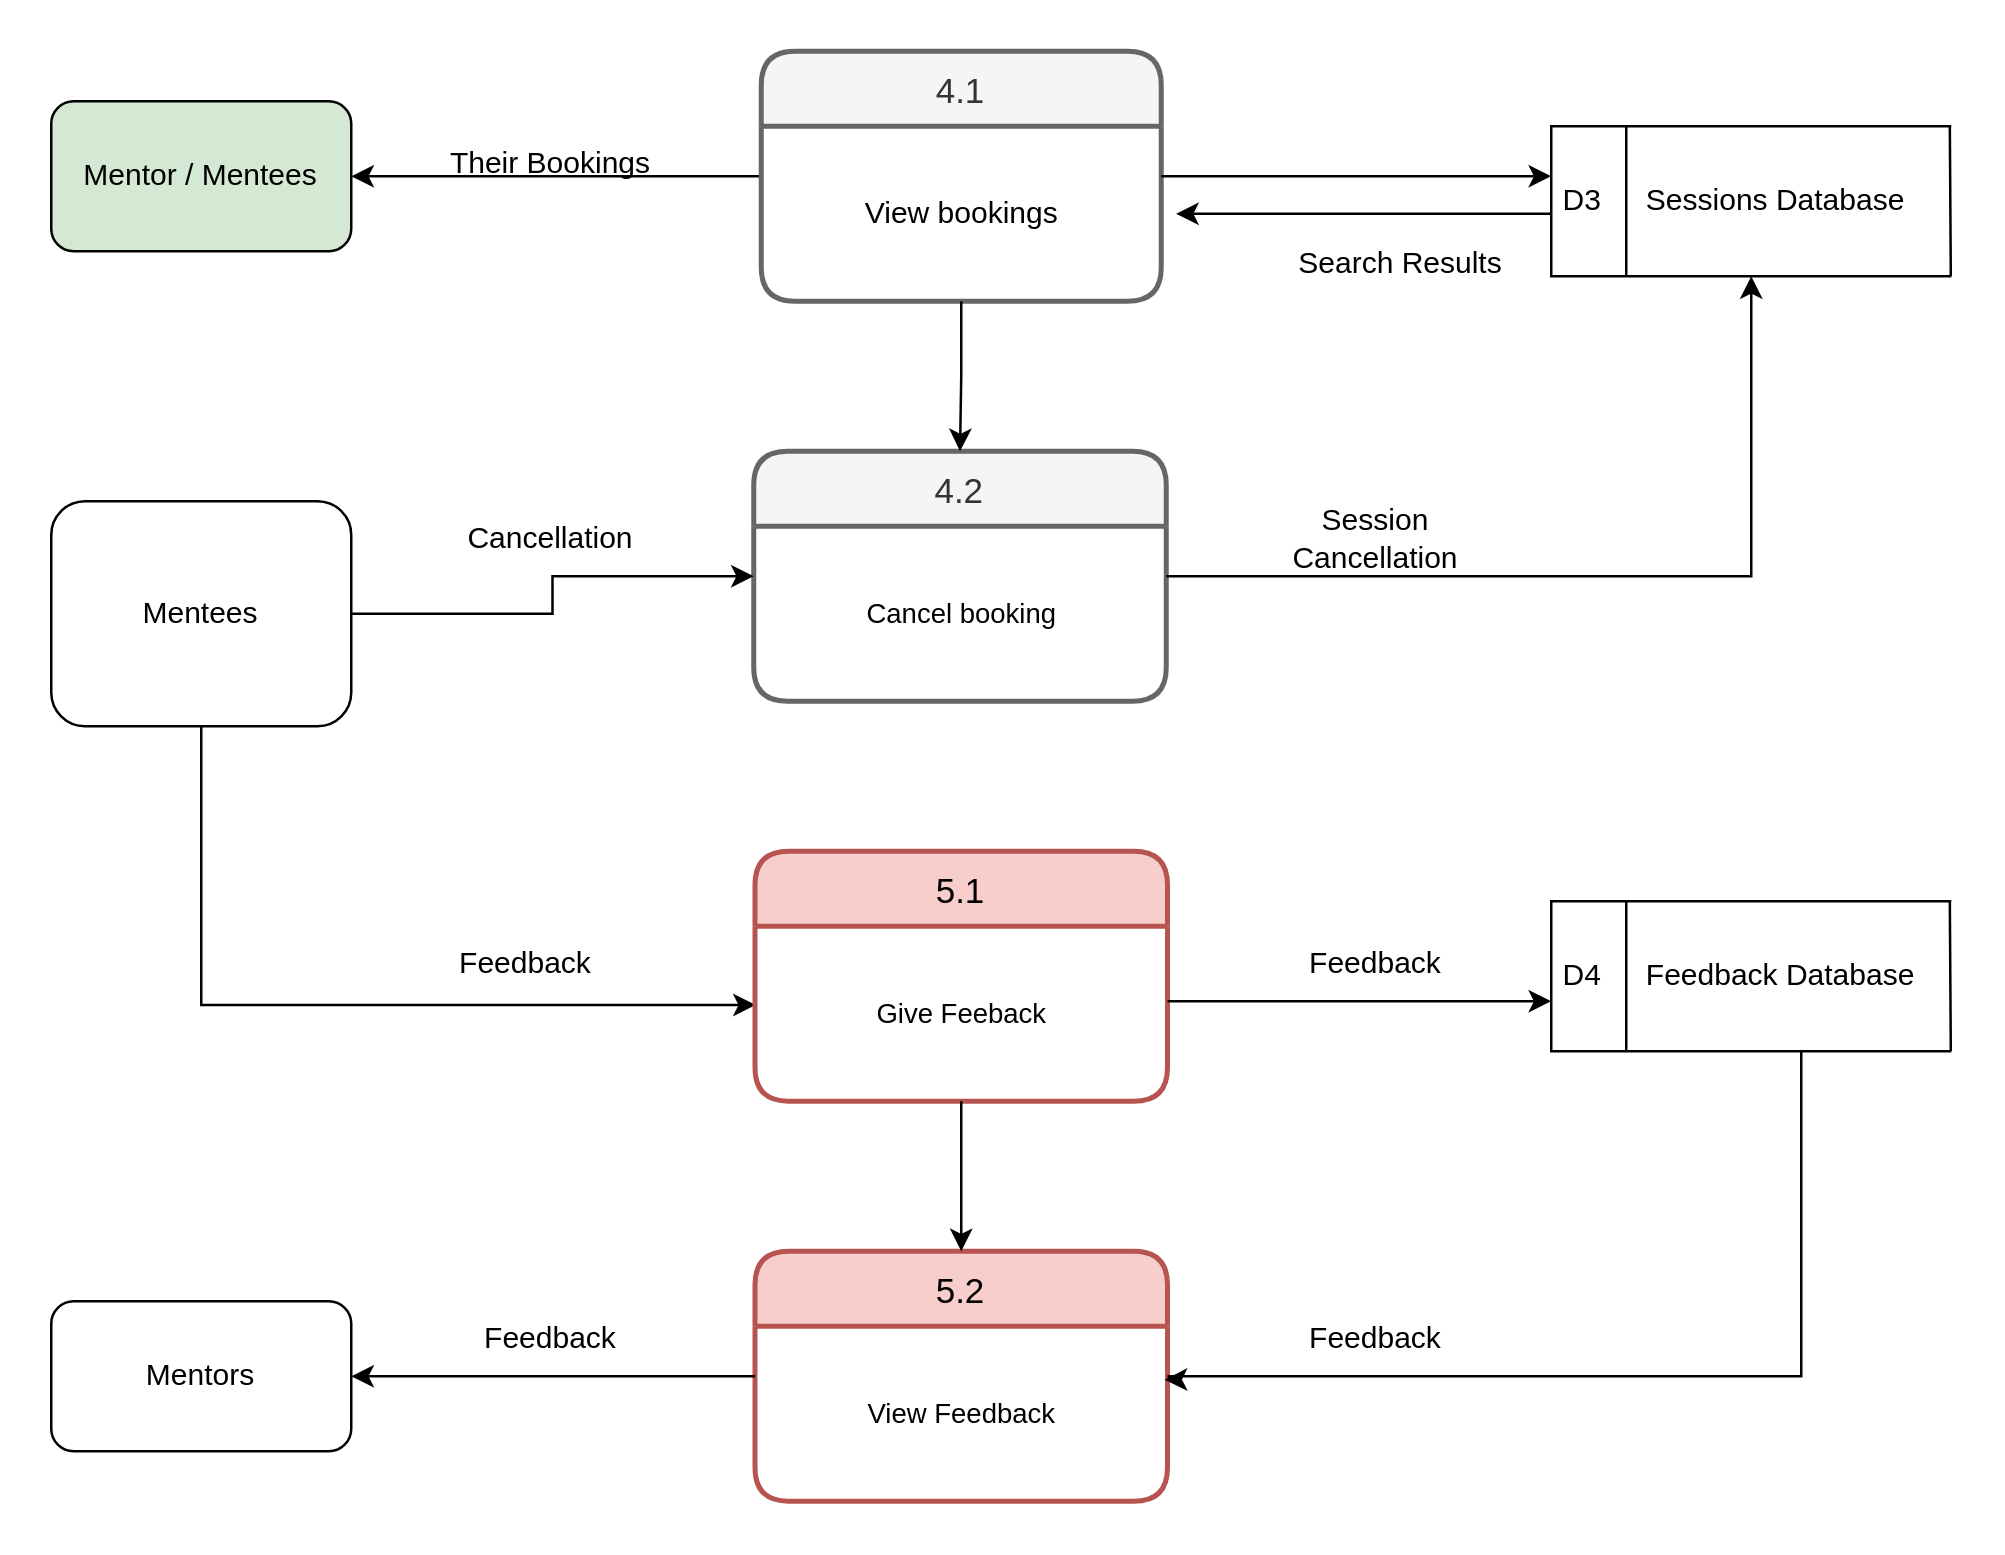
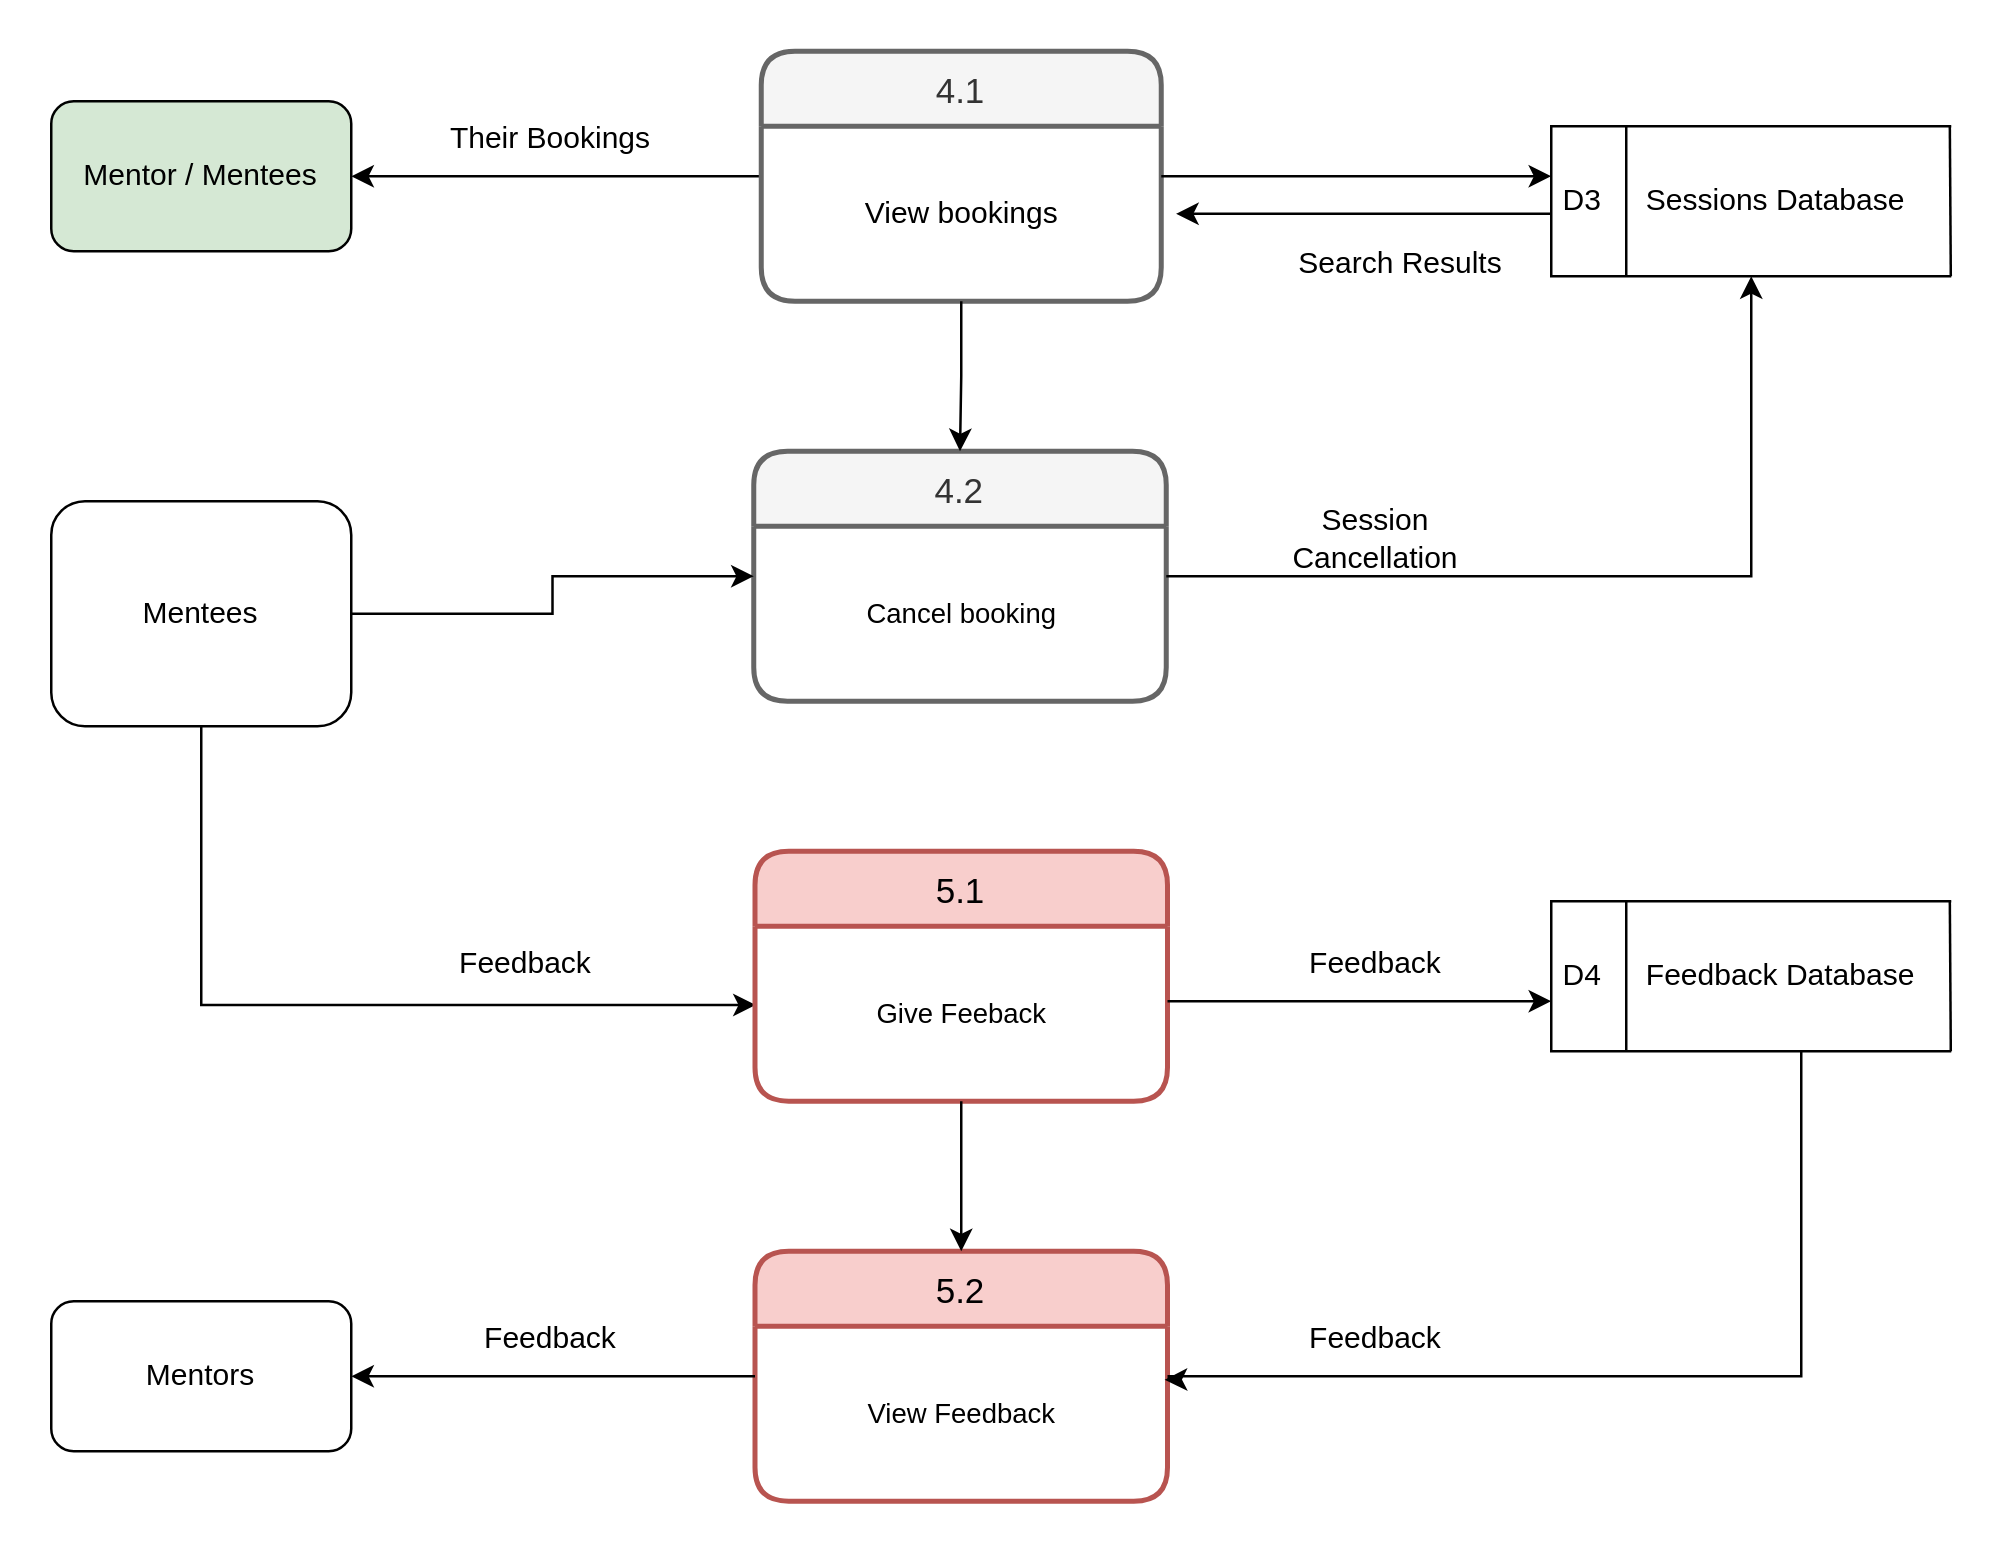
- <mxCell id="9" value="Their Bookings" style="text;html=1;strokeColor=none;fillColor=none;align=center;verticalAlign=middle;whiteSpace=wrap;rounded=0;" parent="1" vertex="1"><mxGeometry x="170" y="50" width="100" height="30" as="geometry" /></mxCell>
+ <mxCell id="9" value="Their Bookings" style="text;html=1;strokeColor=none;fillColor=none;align=center;verticalAlign=middle;whiteSpace=wrap;rounded=0;" parent="1" vertex="1"><mxGeometry x="170" y="40" width="100" height="30" as="geometry" /></mxCell>
- <mxCell id="19" value="Cancellation" style="text;html=1;strokeColor=none;fillColor=none;align=center;verticalAlign=middle;whiteSpace=wrap;rounded=0;" parent="1" vertex="1"><mxGeometry x="170" y="200" width="100" height="30" as="geometry" /></mxCell>
